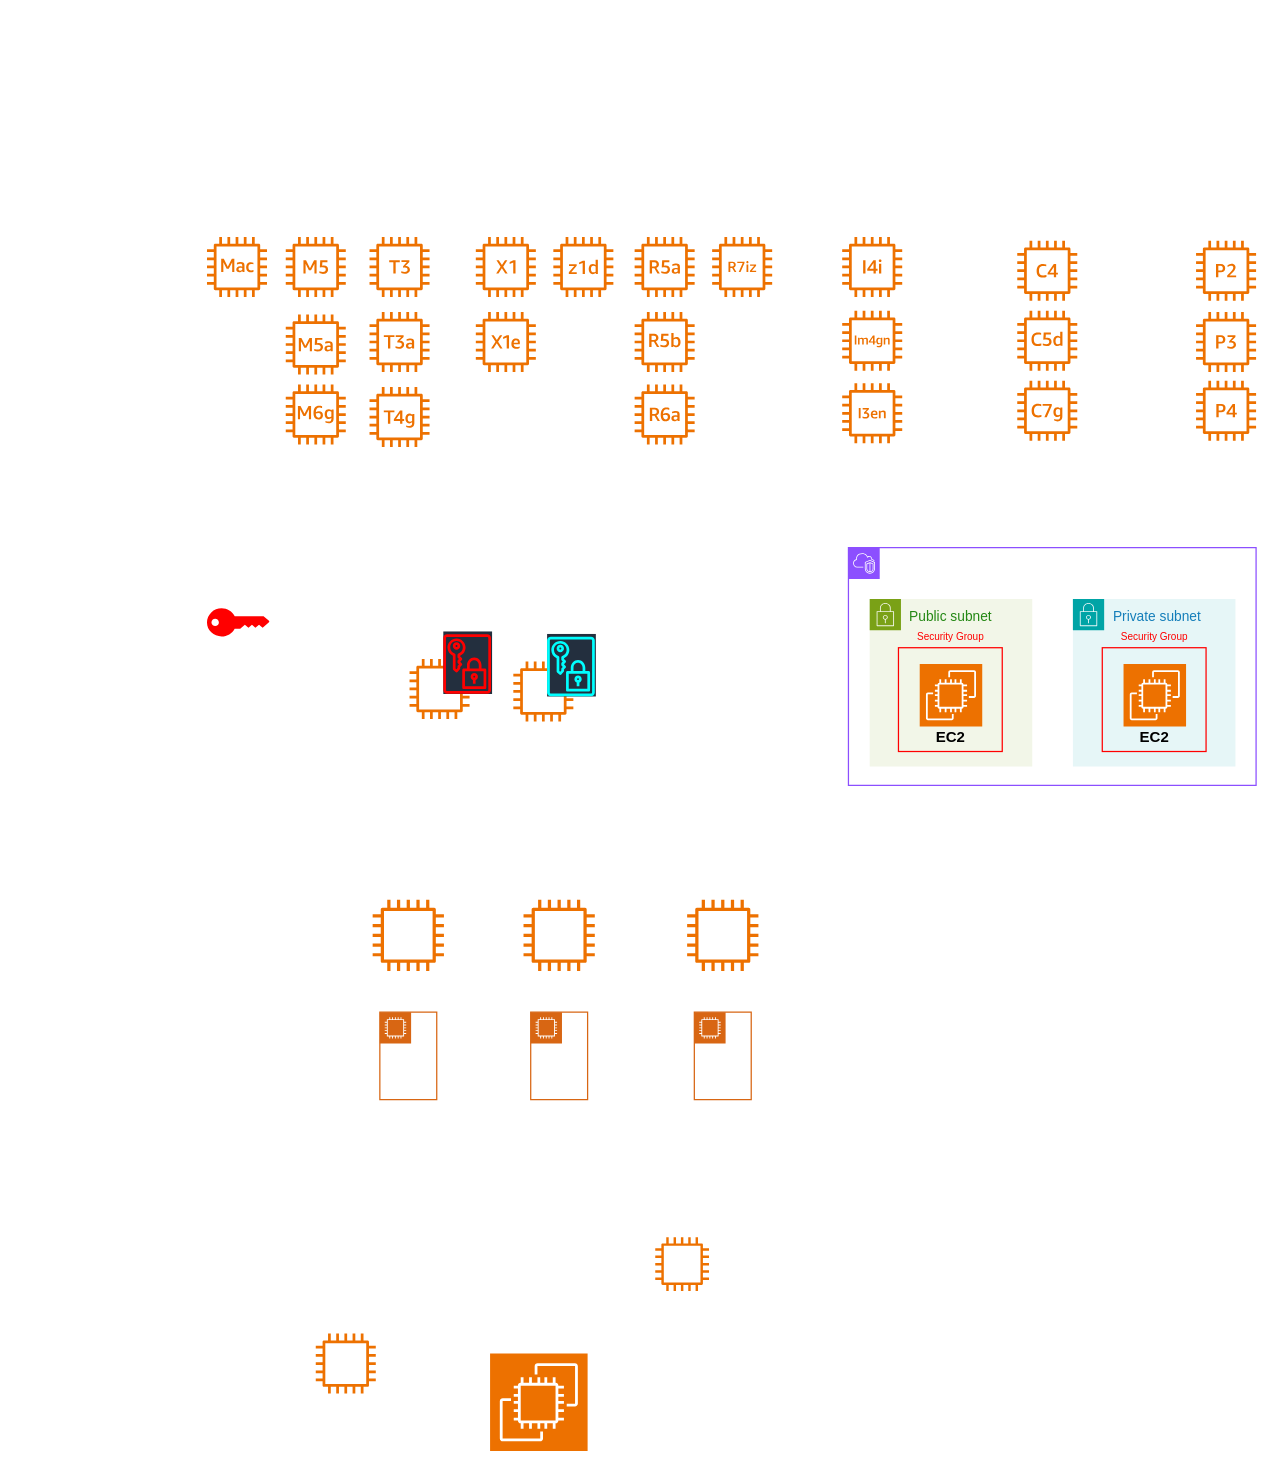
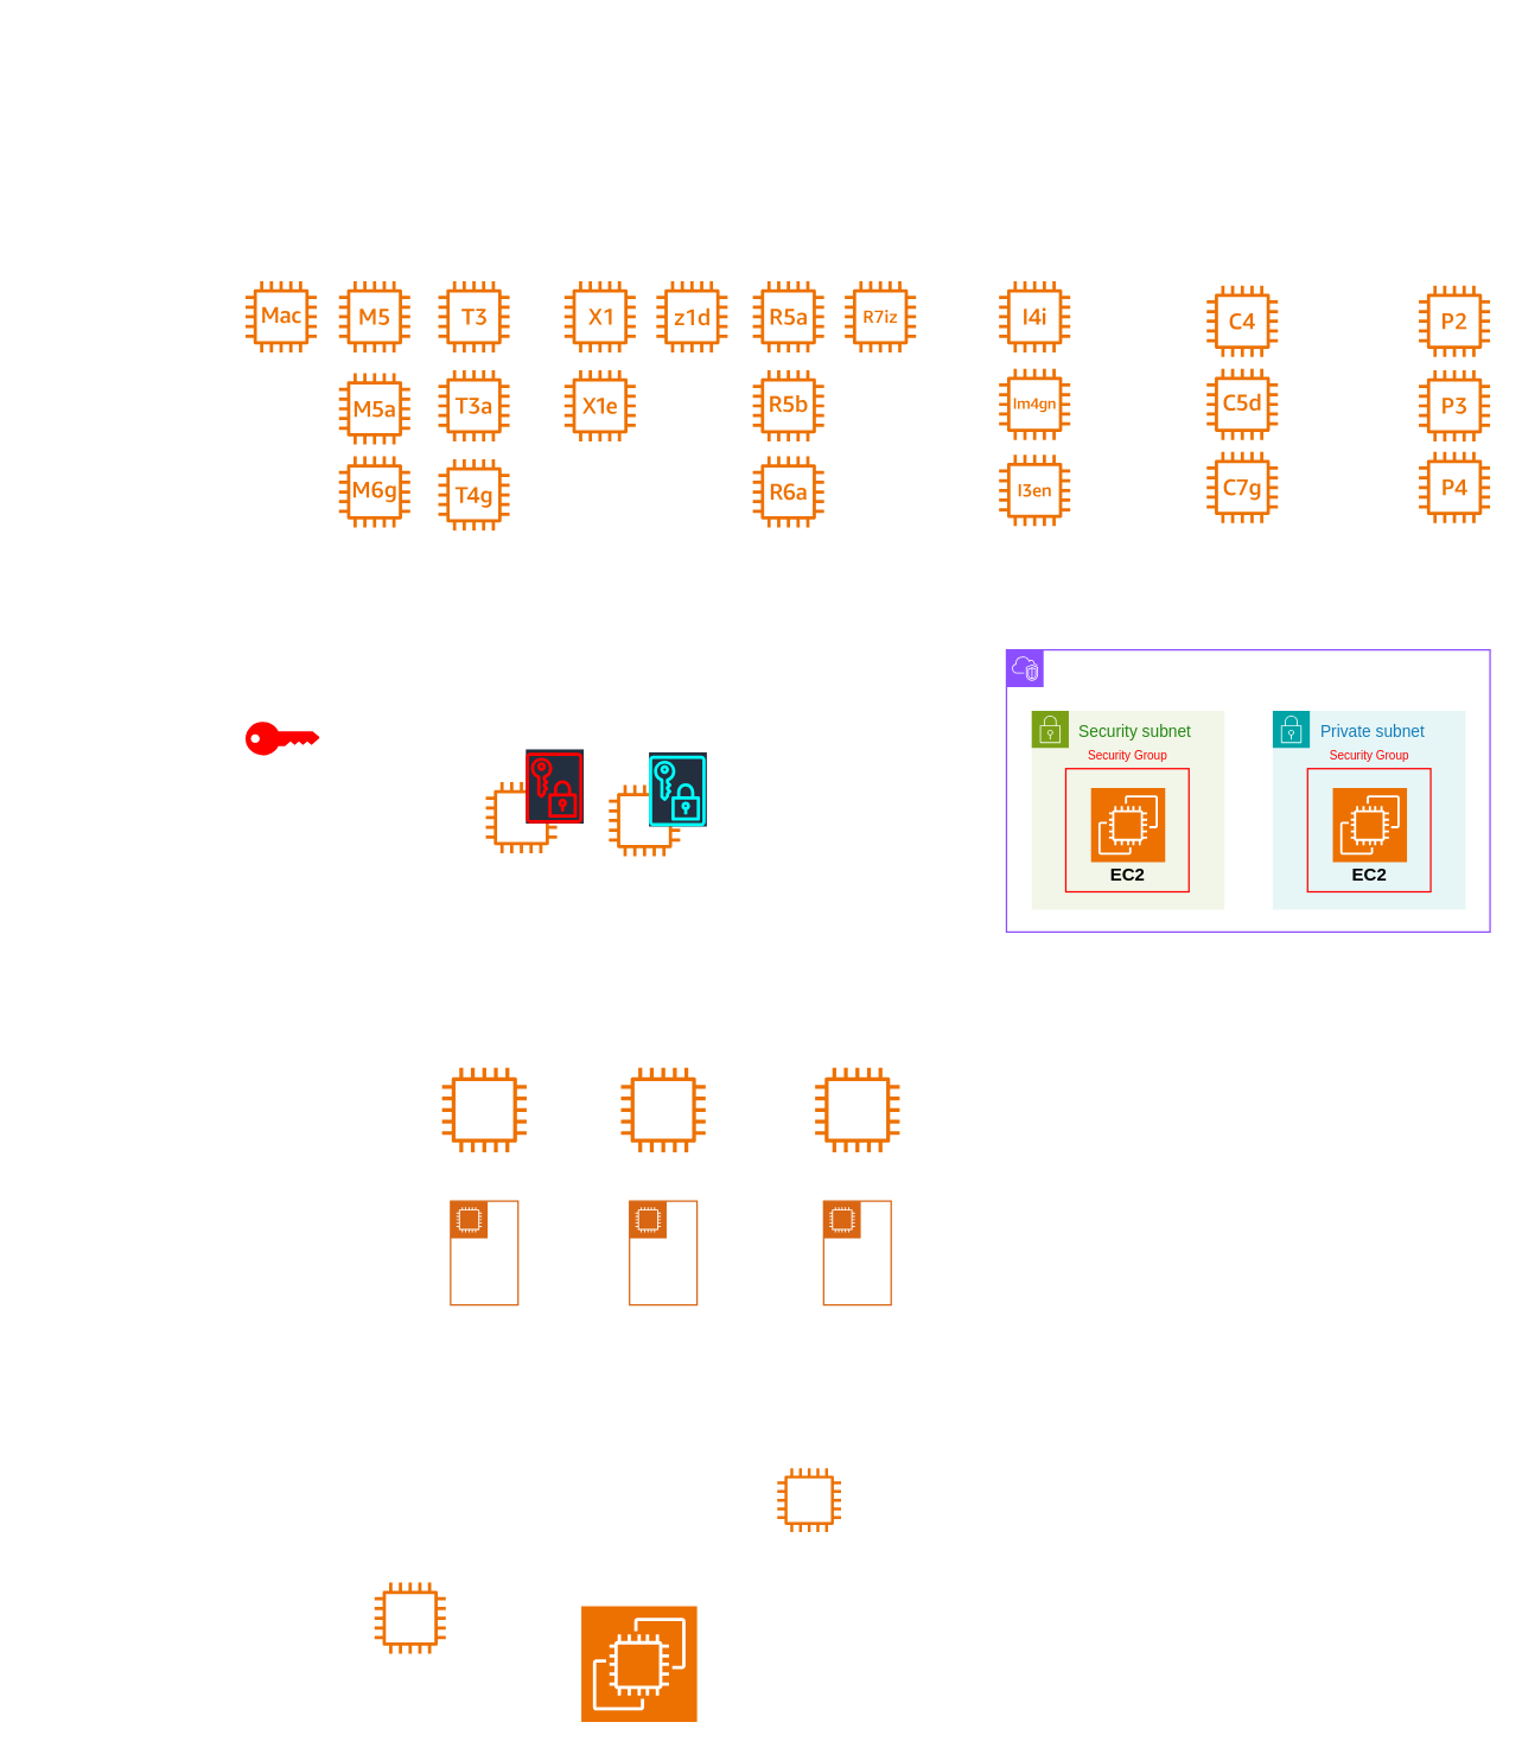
- <mxCell id="35" value="&lt;font style=&quot;font-size: 11px;&quot;&gt;Public subnet&lt;/font&gt;" style="points=[[0,0],[0.25,0],[0.5,0],[0.75,0],[1,0],[1,0.25],[1,0.5],[1,0.75],[1,1],[0.75,1],[0.5,1],[0.25,1],[0,1],[0,0.75],[0,0.5],[0,0.25]];outlineConnect=0;gradientColor=none;html=1;whiteSpace=wrap;fontSize=12;fontStyle=0;container=1;pointerEvents=0;collapsible=0;recursiveResize=0;shape=mxgraph.aws4.group;grIcon=mxgraph.aws4.group_security_group;grStroke=0;strokeColor=#7AA116;fillColor=#F2F6E8;verticalAlign=top;align=left;spacingLeft=30;fontColor=#248814;dashed=0;" vertex="1" parent="33"><mxGeometry x="17" y="41" width="130" height="134" as="geometry" /></mxCell>
+ <mxCell id="35" value="&lt;font style=&quot;font-size: 11px;&quot;&gt;Security subnet&lt;/font&gt;" style="points=[[0,0],[0.25,0],[0.5,0],[0.75,0],[1,0],[1,0.25],[1,0.5],[1,0.75],[1,1],[0.75,1],[0.5,1],[0.25,1],[0,1],[0,0.75],[0,0.5],[0,0.25]];outlineConnect=0;gradientColor=none;html=1;whiteSpace=wrap;fontSize=12;fontStyle=0;container=1;pointerEvents=0;collapsible=0;recursiveResize=0;shape=mxgraph.aws4.group;grIcon=mxgraph.aws4.group_security_group;grStroke=0;strokeColor=#7AA116;fillColor=#F2F6E8;verticalAlign=top;align=left;spacingLeft=30;fontColor=#248814;dashed=0;" vertex="1" parent="33"><mxGeometry x="17" y="41" width="130" height="134" as="geometry" /></mxCell>
